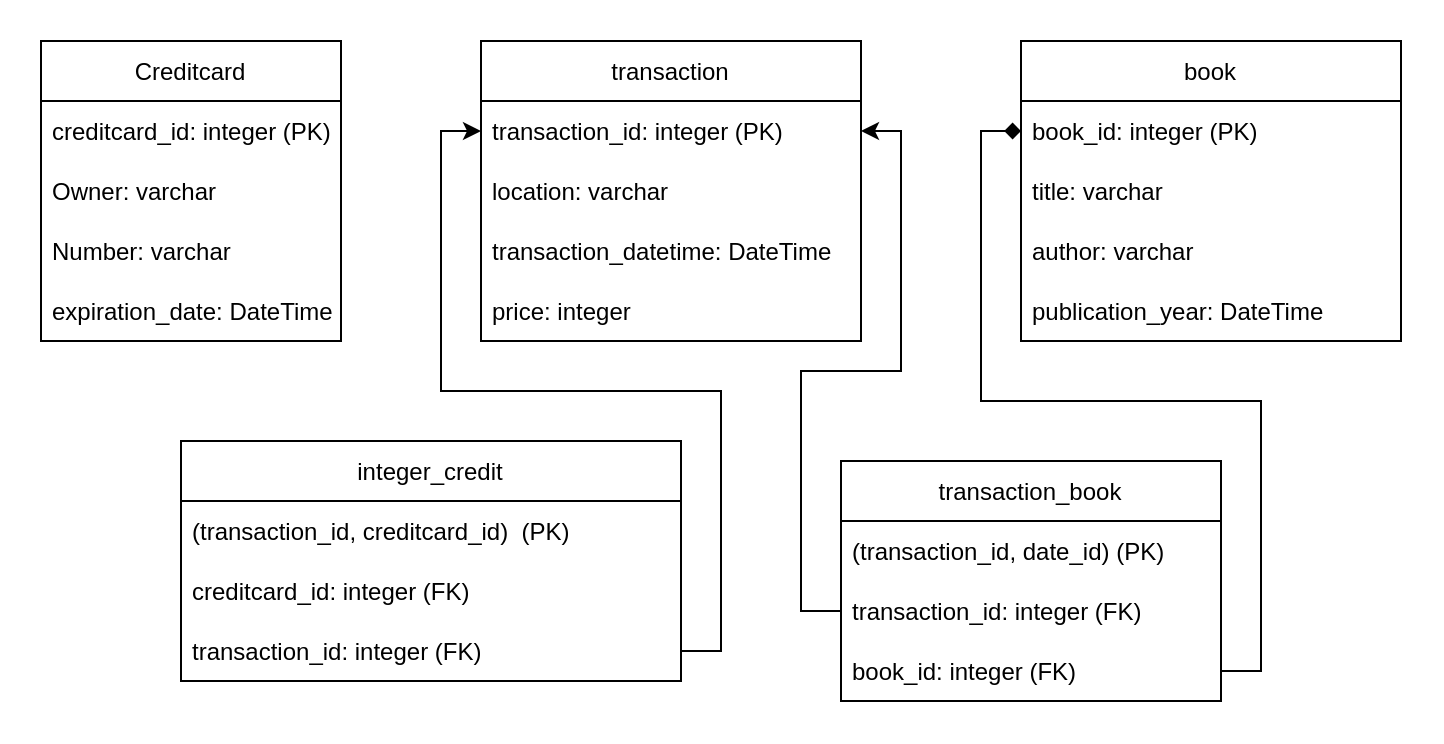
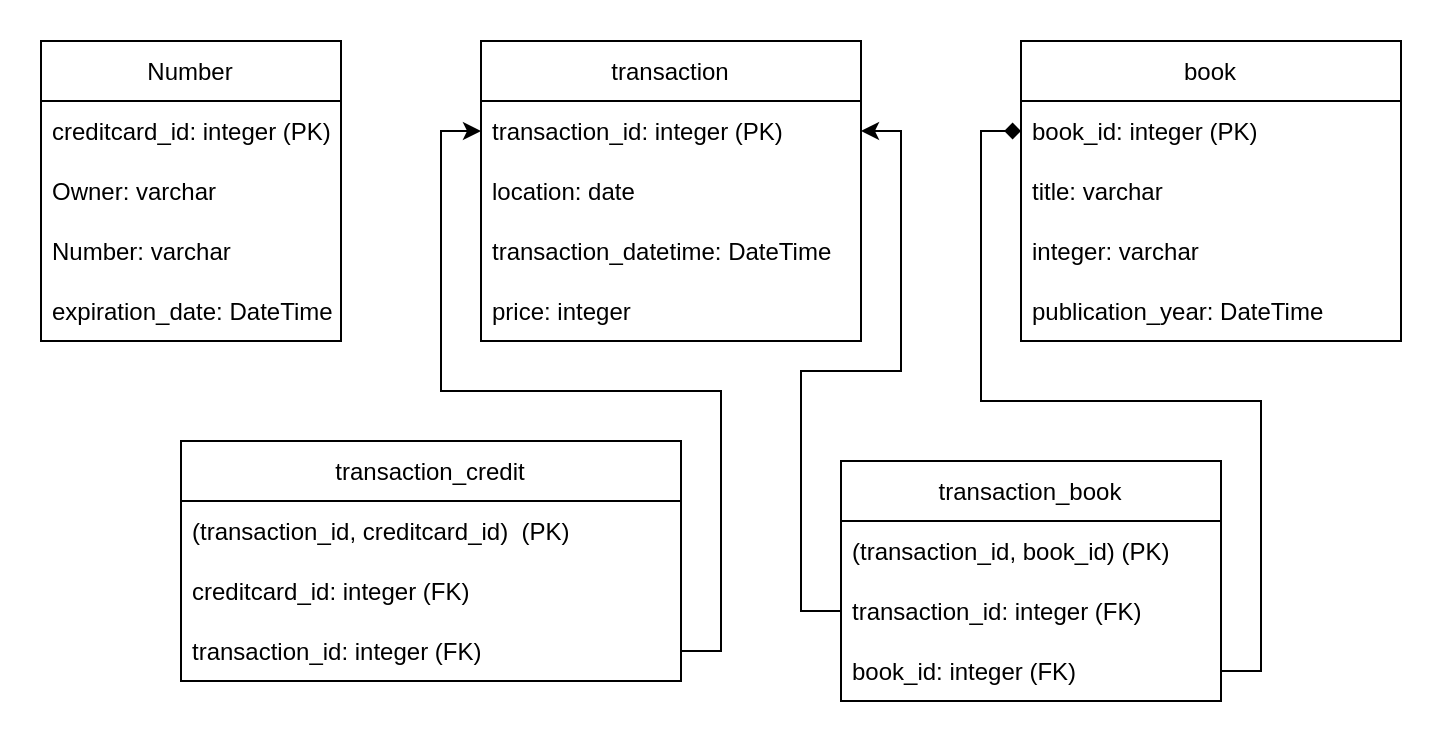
- <mxCell id="2" value="Creditcard" style="swimlane;fontStyle=0;childLayout=stackLayout;horizontal=1;startSize=30;horizontalStack=0;resizeParent=1;resizeParentMax=0;resizeLast=0;collapsible=1;marginBottom=0;" vertex="1" parent="1"><mxGeometry x="20" y="20" width="150" height="150" as="geometry" /></mxCell>
+ <mxCell id="2" value="Number" style="swimlane;fontStyle=0;childLayout=stackLayout;horizontal=1;startSize=30;horizontalStack=0;resizeParent=1;resizeParentMax=0;resizeLast=0;collapsible=1;marginBottom=0;" vertex="1" parent="1"><mxGeometry x="20" y="20" width="150" height="150" as="geometry" /></mxCell>
- <mxCell id="13" value="location: varchar" style="text;strokeColor=none;fillColor=none;align=left;verticalAlign=middle;spacingLeft=4;spacingRight=4;overflow=hidden;points=[[0,0.5],[1,0.5]];portConstraint=eastwest;rotatable=0;" vertex="1" parent="11"><mxGeometry y="60" width="190" height="30" as="geometry" /></mxCell>
+ <mxCell id="13" value="location: date" style="text;strokeColor=none;fillColor=none;align=left;verticalAlign=middle;spacingLeft=4;spacingRight=4;overflow=hidden;points=[[0,0.5],[1,0.5]];portConstraint=eastwest;rotatable=0;" vertex="1" parent="11"><mxGeometry y="60" width="190" height="30" as="geometry" /></mxCell>
- <mxCell id="23" value="author: varchar" style="text;strokeColor=none;fillColor=none;align=left;verticalAlign=middle;spacingLeft=4;spacingRight=4;overflow=hidden;points=[[0,0.5],[1,0.5]];portConstraint=eastwest;rotatable=0;" vertex="1" parent="20"><mxGeometry y="90" width="190" height="30" as="geometry" /></mxCell>
+ <mxCell id="23" value="integer: varchar" style="text;strokeColor=none;fillColor=none;align=left;verticalAlign=middle;spacingLeft=4;spacingRight=4;overflow=hidden;points=[[0,0.5],[1,0.5]];portConstraint=eastwest;rotatable=0;" vertex="1" parent="20"><mxGeometry y="90" width="190" height="30" as="geometry" /></mxCell>
- <mxCell id="7" value="integer_credit" style="swimlane;fontStyle=0;childLayout=stackLayout;horizontal=1;startSize=30;horizontalStack=0;resizeParent=1;resizeParentMax=0;resizeLast=0;collapsible=1;marginBottom=0;" vertex="1" parent="1"><mxGeometry x="90" y="220" width="250" height="120" as="geometry" /></mxCell>
+ <mxCell id="7" value="transaction_credit" style="swimlane;fontStyle=0;childLayout=stackLayout;horizontal=1;startSize=30;horizontalStack=0;resizeParent=1;resizeParentMax=0;resizeLast=0;collapsible=1;marginBottom=0;" vertex="1" parent="1"><mxGeometry x="90" y="220" width="250" height="120" as="geometry" /></mxCell>
- <mxCell id="17" value="(transaction_id, date_id) (PK)" style="text;strokeColor=none;fillColor=none;align=left;verticalAlign=middle;spacingLeft=4;spacingRight=4;overflow=hidden;points=[[0,0.5],[1,0.5]];portConstraint=eastwest;rotatable=0;" vertex="1" parent="16"><mxGeometry y="30" width="190" height="30" as="geometry" /></mxCell>
+ <mxCell id="17" value="(transaction_id, book_id) (PK)" style="text;strokeColor=none;fillColor=none;align=left;verticalAlign=middle;spacingLeft=4;spacingRight=4;overflow=hidden;points=[[0,0.5],[1,0.5]];portConstraint=eastwest;rotatable=0;" vertex="1" parent="16"><mxGeometry y="30" width="190" height="30" as="geometry" /></mxCell>
